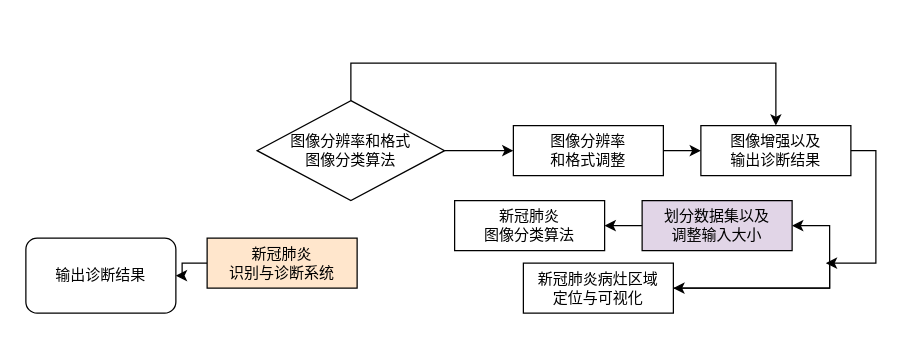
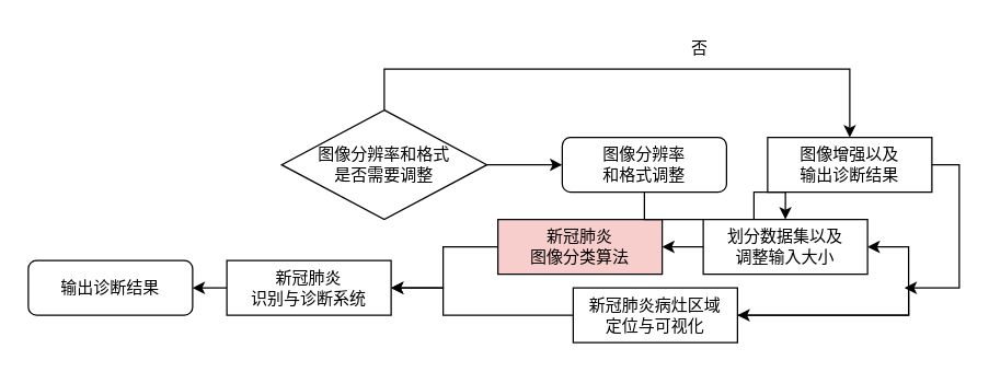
+ <mxCell id="12" value="否" style="text;html=1;align=center;verticalAlign=middle;resizable=0;points=[];autosize=1;strokeColor=none;fillColor=none;" vertex="1" parent="1"><mxGeometry x="490" y="20" width="40" height="30" as="geometry" /></mxCell>
- <mxCell id="7" value="图像分辨率和格式&lt;br&gt;图像分类算法" style="rhombus;whiteSpace=wrap;html=1;" vertex="1" parent="1"><mxGeometry x="205" y="80" width="150" height="80" as="geometry" /></mxCell>
+ <mxCell id="7" value="图像分辨率和格式&lt;br&gt;是否需要调整" style="rhombus;whiteSpace=wrap;html=1;" vertex="1" parent="1"><mxGeometry x="205" y="80" width="150" height="80" as="geometry" /></mxCell>
- <mxCell id="9" value="图像分辨率&lt;br&gt;和格式调整" style="rounded=0;whiteSpace=wrap;html=1;" vertex="1" parent="1"><mxGeometry x="410" y="100" width="120" height="40" as="geometry" /></mxCell>
+ <mxCell id="9" value="图像分辨率&lt;br&gt;和格式调整" style="whiteSpace=wrap;html=1;rounded=1;" vertex="1" parent="1"><mxGeometry x="410" y="100" width="120" height="40" as="geometry" /></mxCell>
- <mxCell id="8" value="" style="edgeStyle=orthogonalEdgeStyle;rounded=0;orthogonalLoop=1;jettySize=auto;html=1;spacing=6;" edge="1" parent="1" source="9" target="5"><mxGeometry relative="1" as="geometry" /></mxCell>
+ <mxCell id="8" value="" style="edgeStyle=orthogonalEdgeStyle;rounded=0;orthogonalLoop=1;jettySize=auto;html=1;spacing=6;" edge="1" parent="1" source="9" target="17"><mxGeometry relative="1" as="geometry" /></mxCell>
+ <mxCell id="2" value="" style="edgeStyle=orthogonalEdgeStyle;rounded=0;orthogonalLoop=1;jettySize=auto;html=1;entryX=1;entryY=0.5;entryDx=0;entryDy=0;" edge="1" parent="1" source="3" target="14"><mxGeometry relative="1" as="geometry"><mxPoint x="273" y="210" as="targetPoint" /><Array as="points"><mxPoint x="323" y="180" /><mxPoint x="323" y="210" /></Array></mxGeometry></mxCell>
- <mxCell id="3" value="新冠肺炎&lt;br&gt;图像分类算法" style="rounded=0;whiteSpace=wrap;html=1;" vertex="1" parent="1"><mxGeometry x="363" y="160" width="120" height="40" as="geometry" /></mxCell>
+ <mxCell id="3" value="新冠肺炎&lt;br&gt;图像分类算法" style="rounded=0;whiteSpace=wrap;html=1;fillColor=#f8cecc;" vertex="1" parent="1"><mxGeometry x="363" y="160" width="120" height="40" as="geometry" /></mxCell>
- <mxCell id="17" value="划分数据集以及&lt;br&gt;调整输入大小" style="rounded=0;whiteSpace=wrap;html=1;fillColor=#e1d5e7;" vertex="1" parent="1"><mxGeometry x="513" y="160" width="120" height="40" as="geometry" /></mxCell>
+ <mxCell id="17" value="划分数据集以及&lt;br&gt;调整输入大小" style="rounded=0;whiteSpace=wrap;html=1;" vertex="1" parent="1"><mxGeometry x="513" y="160" width="120" height="40" as="geometry" /></mxCell>
- <mxCell id="14" value="新冠肺炎&lt;br&gt;识别与诊断系统" style="rounded=0;whiteSpace=wrap;html=1;fillColor=#ffe6cc;" vertex="1" parent="1"><mxGeometry x="165" y="190" width="120" height="40" as="geometry" /></mxCell>
+ <mxCell id="14" value="新冠肺炎&lt;br&gt;识别与诊断系统" style="rounded=0;whiteSpace=wrap;html=1;" vertex="1" parent="1"><mxGeometry x="165" y="190" width="120" height="40" as="geometry" /></mxCell>
- <mxCell id="16" value="输出诊断结果" style="rounded=1;whiteSpace=wrap;html=1;" vertex="1" parent="1"><mxGeometry x="20" y="190" width="120" height="60" as="geometry" /></mxCell>
+ <mxCell id="16" value="输出诊断结果" style="rounded=1;whiteSpace=wrap;html=1;" vertex="1" parent="1"><mxGeometry x="20" y="190" width="120" height="40" as="geometry" /></mxCell>
+ <mxCell id="15" value="" style="edgeStyle=orthogonalEdgeStyle;rounded=0;orthogonalLoop=1;jettySize=auto;html=1;exitX=0;exitY=0.5;exitDx=0;exitDy=0;entryX=1;entryY=0.5;entryDx=0;entryDy=0;" edge="1" parent="1" source="19" target="14"><mxGeometry relative="1" as="geometry"><mxPoint x="363" y="240" as="sourcePoint" /><mxPoint x="290" y="210" as="targetPoint" /><Array as="points"><mxPoint x="323" y="230" /><mxPoint x="323" y="210" /></Array></mxGeometry></mxCell>
